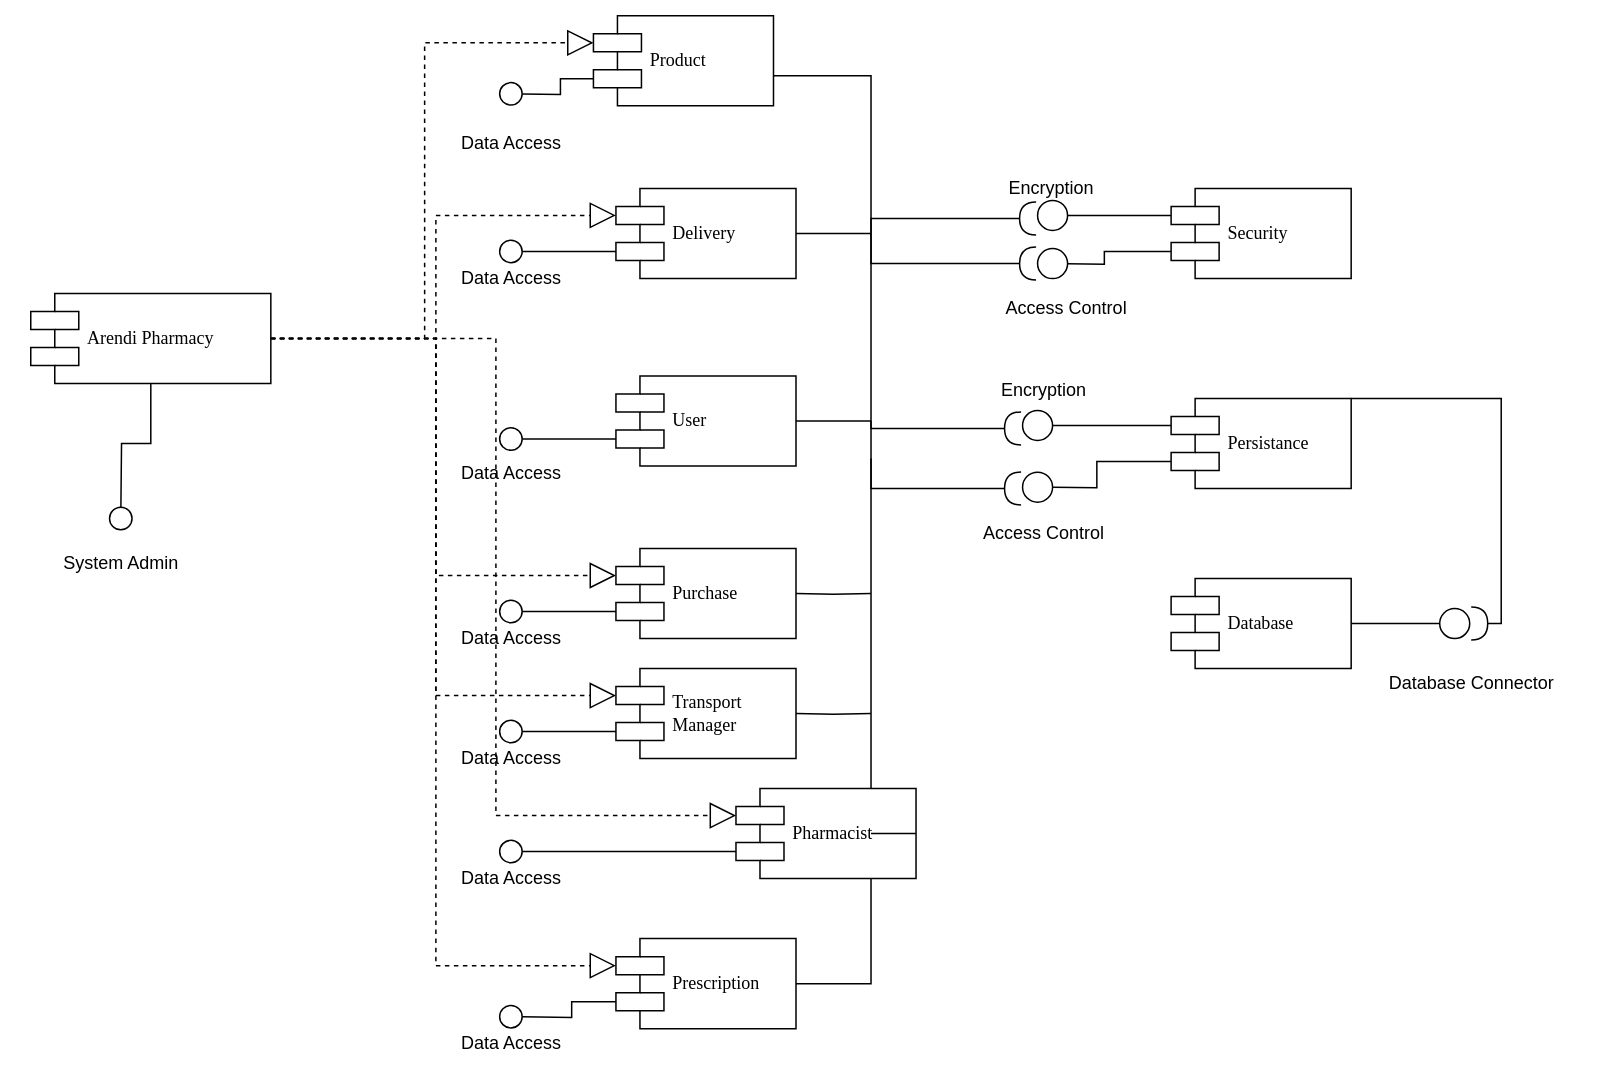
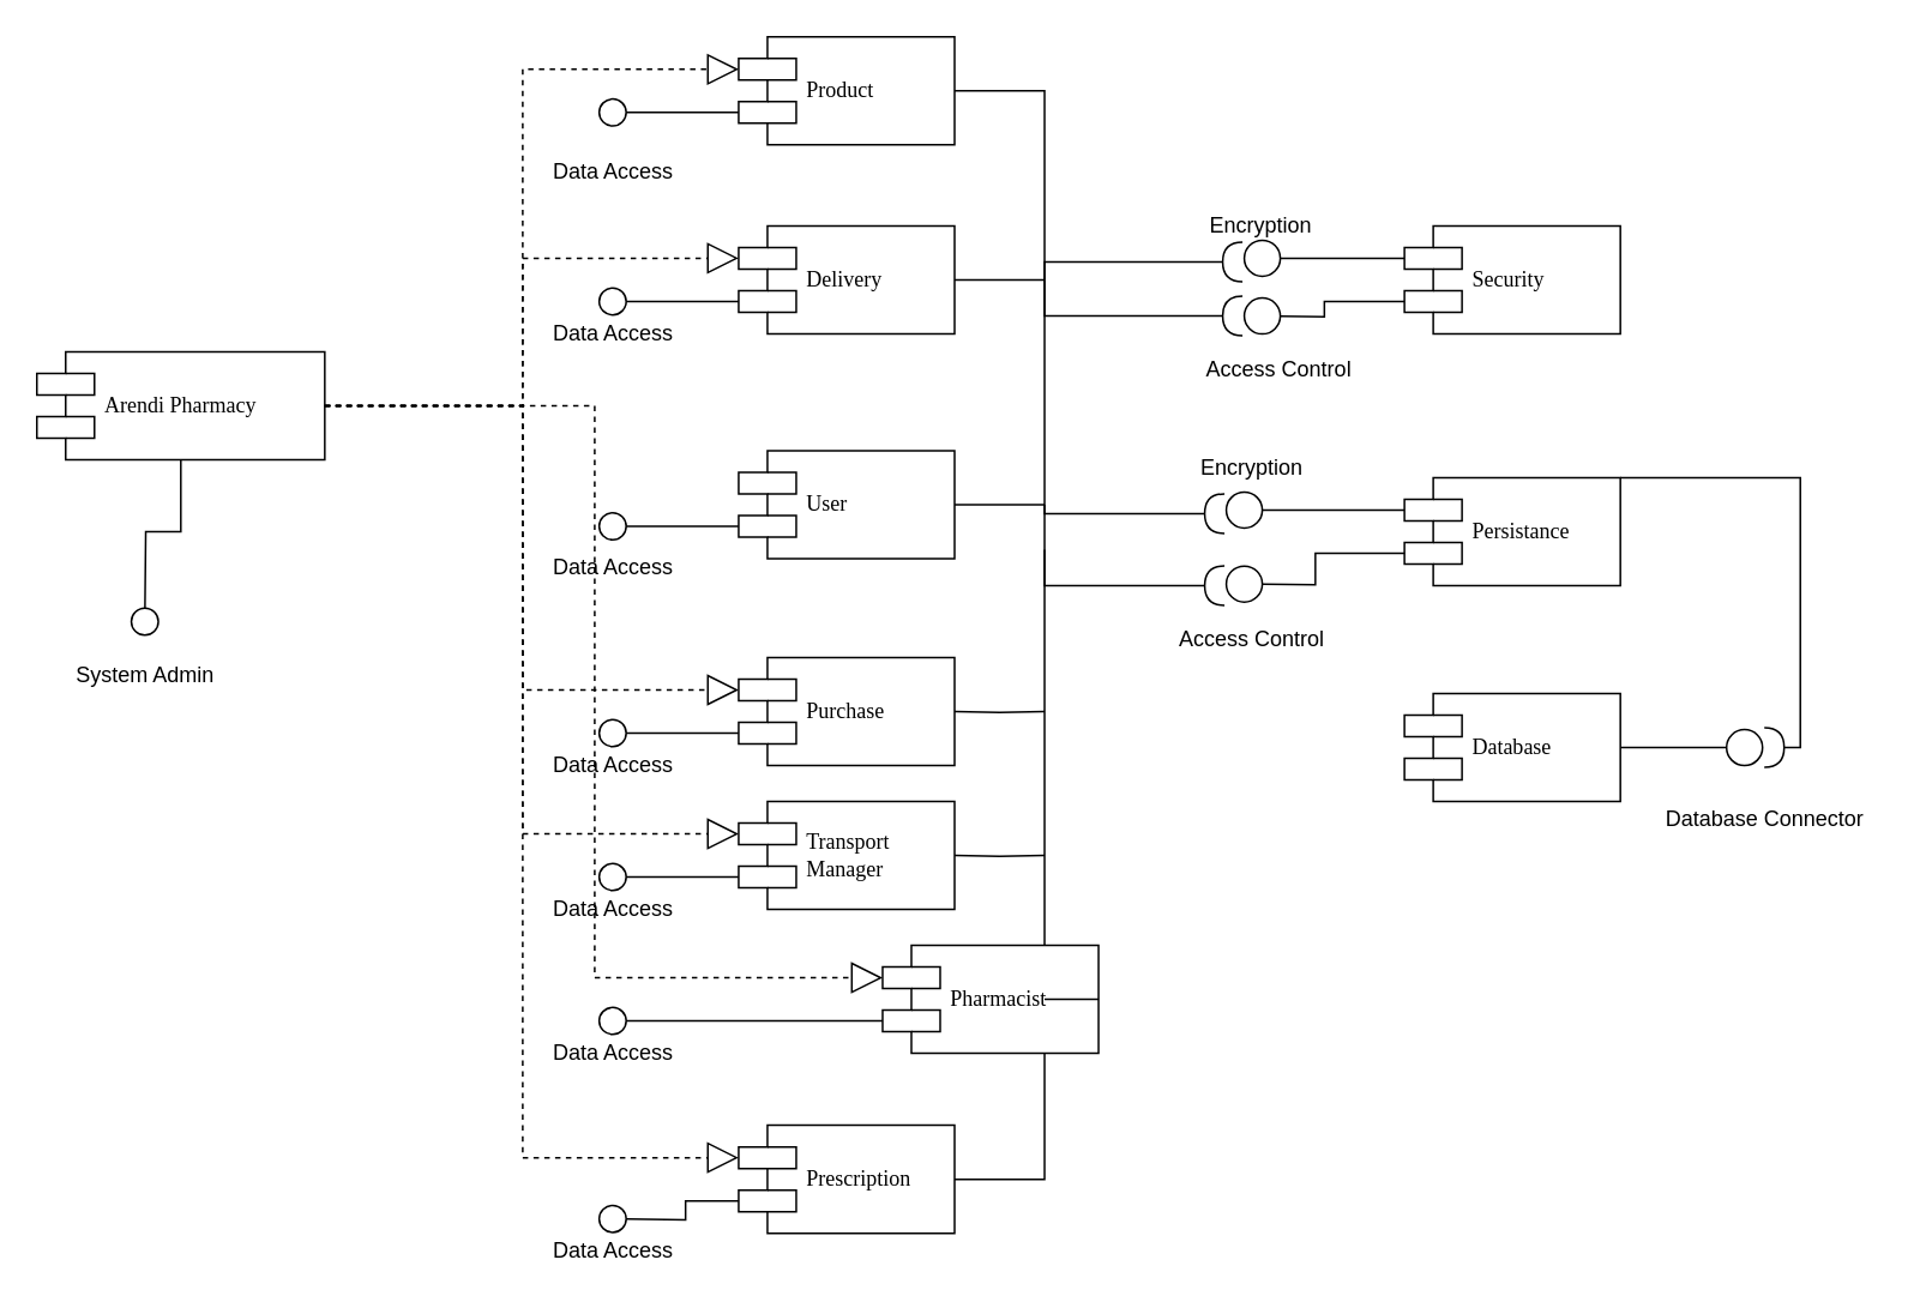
- <mxCell id="4" value="Product" style="shape=component;align=left;spacingLeft=36;rounded=0;shadow=0;comic=0;labelBackgroundColor=none;strokeWidth=1;fontFamily=Verdana;fontSize=12;html=1;" parent="1" vertex="1"><mxGeometry x="395" y="10" width="120" height="60" as="geometry" /></mxCell>
+ <mxCell id="4" value="Product" style="shape=component;align=left;spacingLeft=36;rounded=0;shadow=0;comic=0;labelBackgroundColor=none;strokeWidth=1;fontFamily=Verdana;fontSize=12;html=1;" parent="1" vertex="1"><mxGeometry x="410" y="20" width="120" height="60" as="geometry" /></mxCell>
